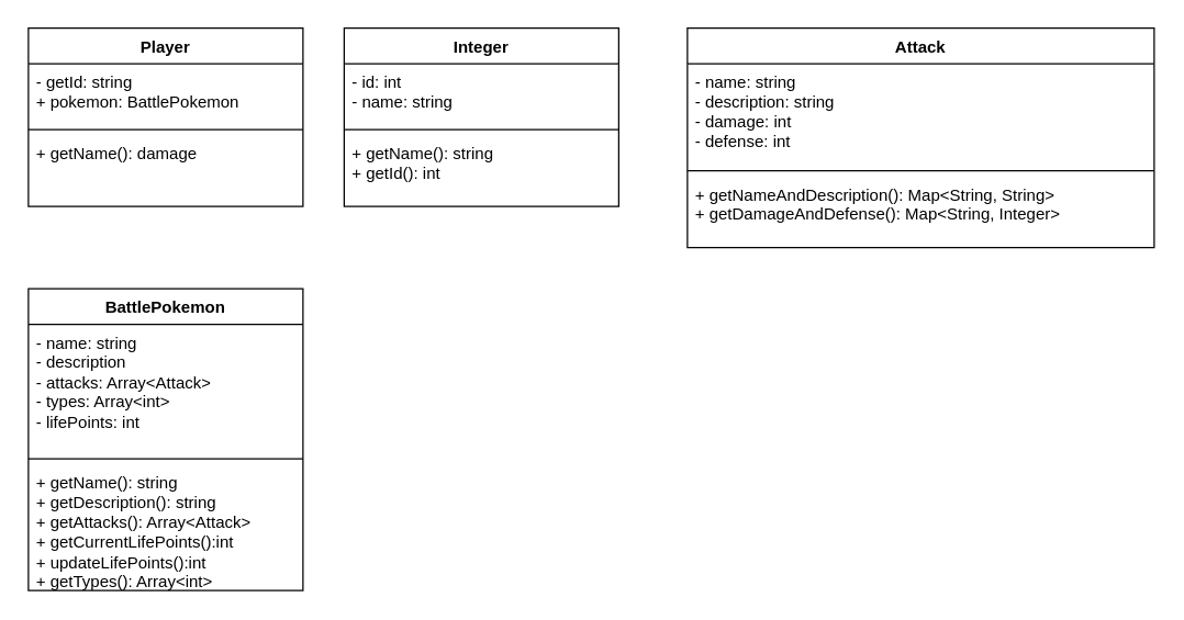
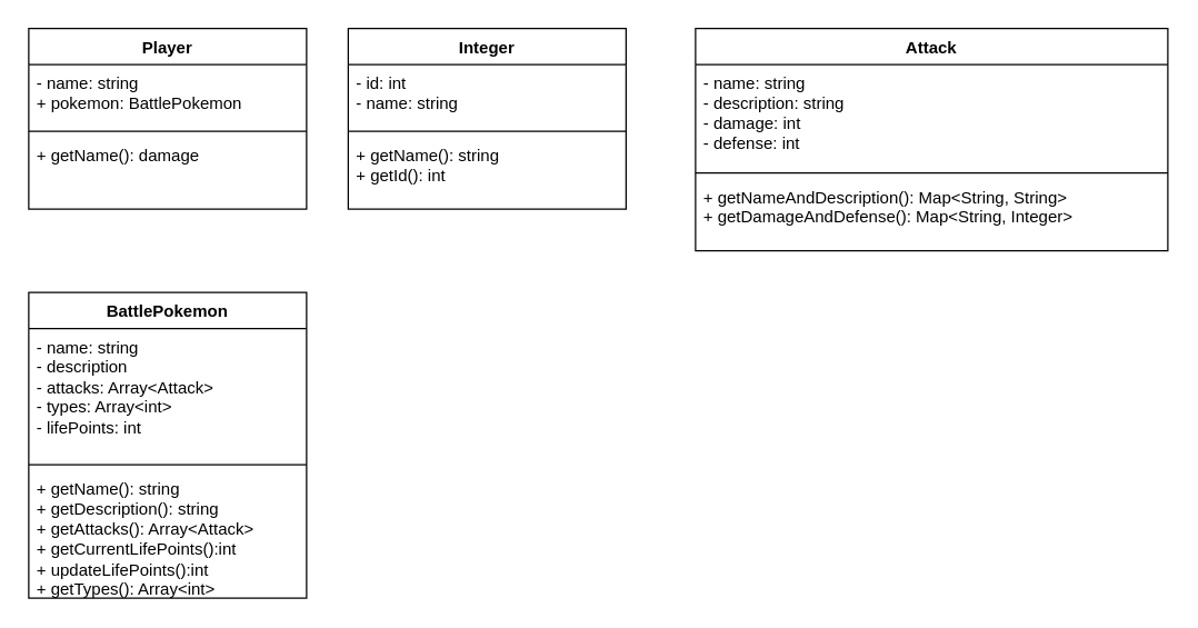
- <mxCell id="3" value="- getId: string&lt;div&gt;+ pokemon: BattlePokemon&lt;/div&gt;" style="text;strokeColor=none;fillColor=none;align=left;verticalAlign=top;spacingLeft=4;spacingRight=4;overflow=hidden;rotatable=0;points=[[0,0.5],[1,0.5]];portConstraint=eastwest;whiteSpace=wrap;html=1;" parent="2" vertex="1"><mxGeometry y="26" width="200" height="44" as="geometry" /></mxCell>
+ <mxCell id="3" value="- name: string&lt;div&gt;+ pokemon: BattlePokemon&lt;/div&gt;" style="text;strokeColor=none;fillColor=none;align=left;verticalAlign=top;spacingLeft=4;spacingRight=4;overflow=hidden;rotatable=0;points=[[0,0.5],[1,0.5]];portConstraint=eastwest;whiteSpace=wrap;html=1;" parent="2" vertex="1"><mxGeometry y="26" width="200" height="44" as="geometry" /></mxCell>
